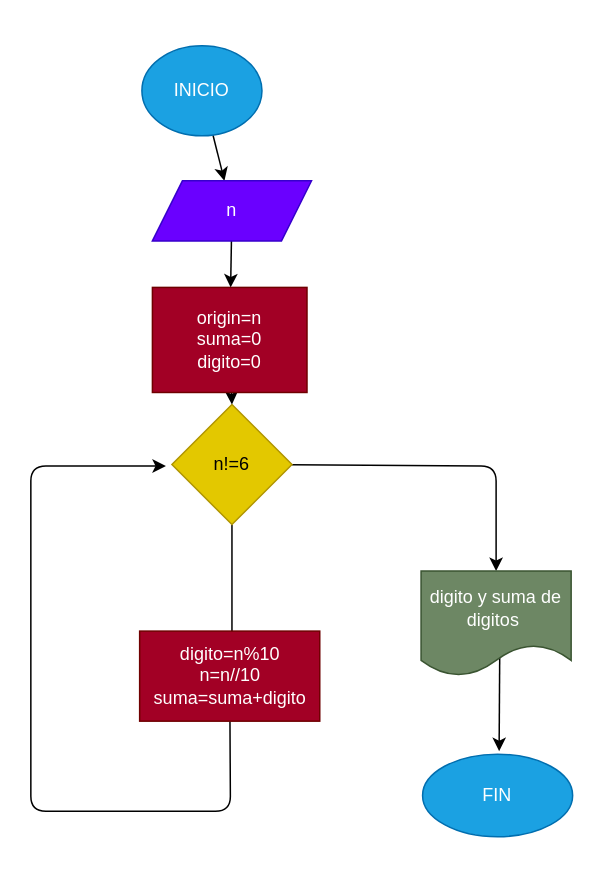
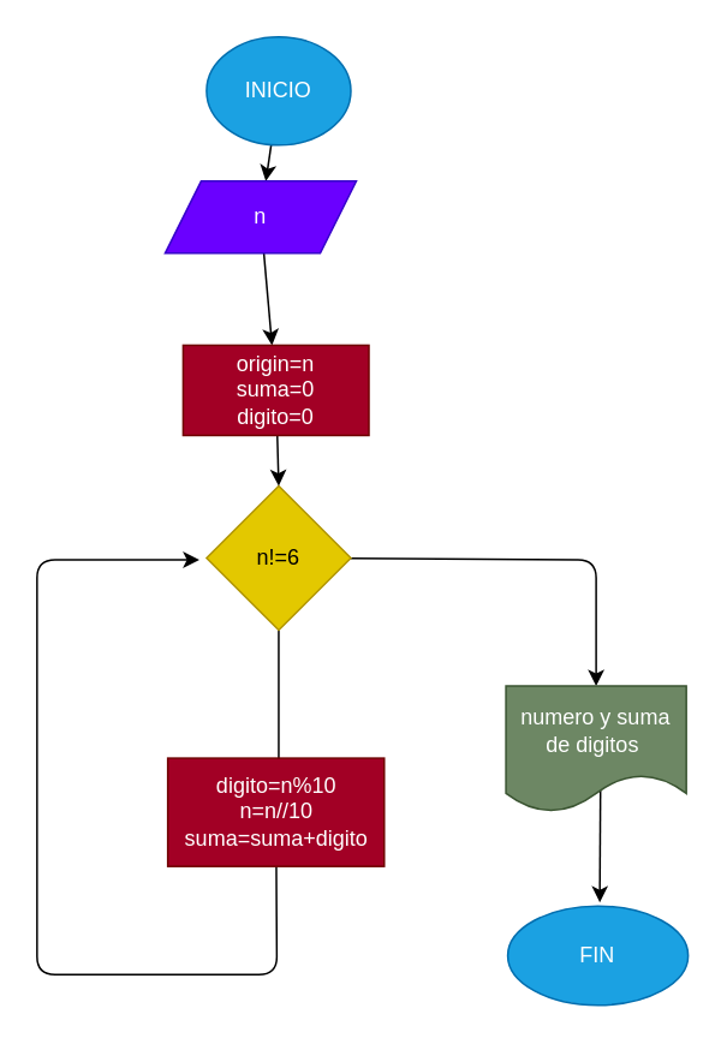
- <mxCell id="3" value="INICIO" style="ellipse;whiteSpace=wrap;html=1;fillColor=#1ba1e2;fontColor=#ffffff;strokeColor=#006EAF;" parent="1" vertex="1"><mxGeometry x="94" y="30" width="80" height="60" as="geometry" /></mxCell>
+ <mxCell id="3" value="INICIO" style="ellipse;whiteSpace=wrap;html=1;fillColor=#1ba1e2;fontColor=#ffffff;strokeColor=#006EAF;" parent="1" vertex="1"><mxGeometry x="114" y="20" width="80" height="60" as="geometry" /></mxCell>
- <mxCell id="5" value="n" style="shape=parallelogram;perimeter=parallelogramPerimeter;whiteSpace=wrap;html=1;fixedSize=1;fillColor=#6a00ff;fontColor=#ffffff;strokeColor=#3700CC;" parent="1" vertex="1"><mxGeometry x="101" y="120" width="106" height="40" as="geometry" /></mxCell>
+ <mxCell id="5" value="n" style="shape=parallelogram;perimeter=parallelogramPerimeter;whiteSpace=wrap;html=1;fixedSize=1;fillColor=#6a00ff;fontColor=#ffffff;strokeColor=#3700CC;" parent="1" vertex="1"><mxGeometry x="91" y="100" width="106" height="40" as="geometry" /></mxCell>
- <mxCell id="10" value="origin=n&lt;br&gt;suma=0&lt;br&gt;digito=0" style="rounded=0;whiteSpace=wrap;html=1;fillColor=#a20025;fontColor=#ffffff;strokeColor=#6F0000;" parent="1" vertex="1"><mxGeometry x="101" y="191" width="103" height="70" as="geometry" /></mxCell>
+ <mxCell id="10" value="origin=n&lt;br&gt;suma=0&lt;br&gt;digito=0" style="rounded=0;whiteSpace=wrap;html=1;fillColor=#a20025;fontColor=#ffffff;strokeColor=#6F0000;" parent="1" vertex="1"><mxGeometry x="101" y="191" width="103" height="50" as="geometry" /></mxCell>
- <mxCell id="14" value="digito y suma de digitos&amp;nbsp;" style="shape=document;whiteSpace=wrap;html=1;boundedLbl=1;fillColor=#6d8764;fontColor=#ffffff;strokeColor=#3A5431;" parent="1" vertex="1"><mxGeometry x="280" y="380" width="100" height="70" as="geometry" /></mxCell>
+ <mxCell id="14" value="numero y suma de digitos&amp;nbsp;" style="shape=document;whiteSpace=wrap;html=1;boundedLbl=1;fillColor=#6d8764;fontColor=#ffffff;strokeColor=#3A5431;" parent="1" vertex="1"><mxGeometry x="280" y="380" width="100" height="70" as="geometry" /></mxCell>
